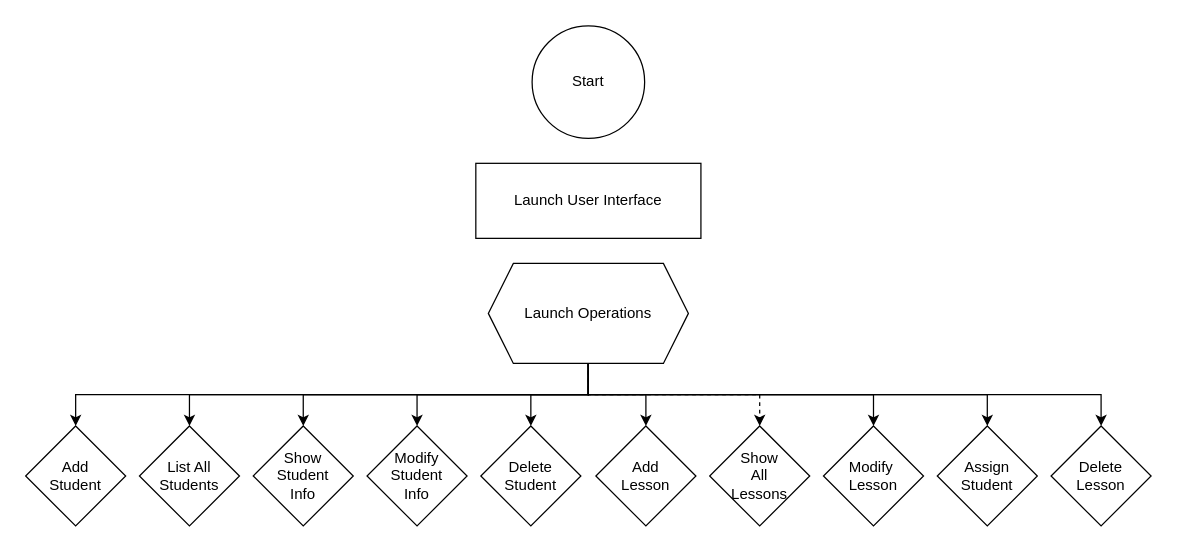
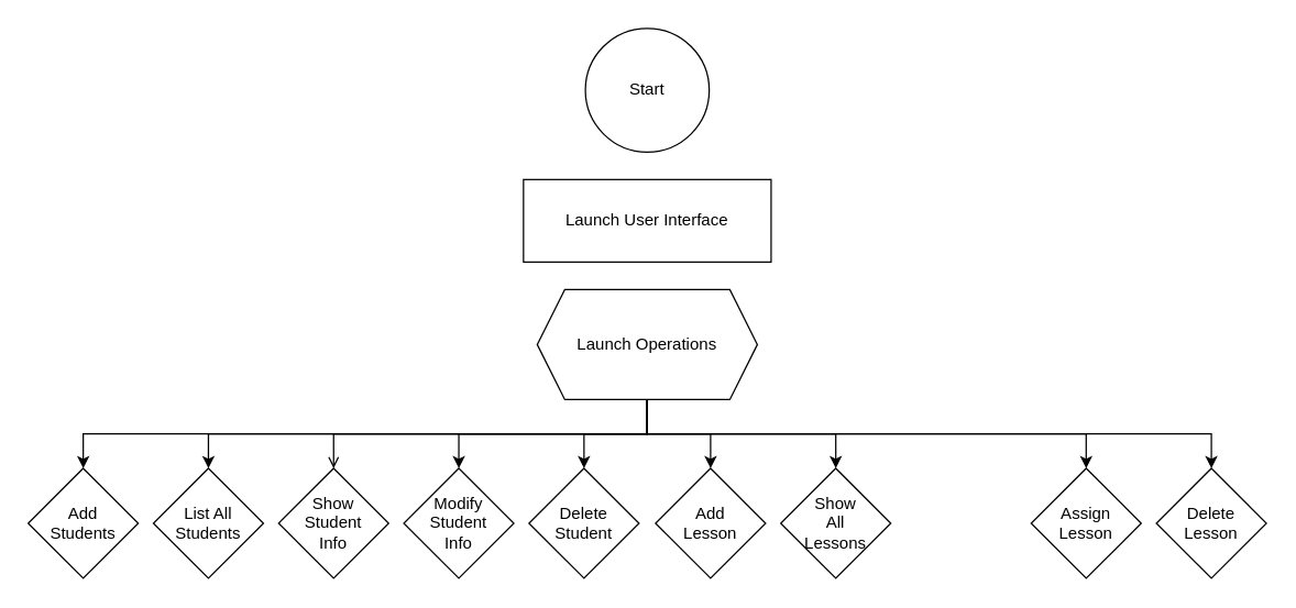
- <mxCell id="10" style="edgeStyle=orthogonalEdgeStyle;rounded=0;orthogonalLoop=1;jettySize=auto;html=1;exitX=0.5;exitY=1;exitDx=0;exitDy=0;entryX=0.5;entryY=0;entryDx=0;entryDy=0;dashed=1;" edge="1" parent="1" source="14" target="20"><mxGeometry relative="1" as="geometry" /></mxCell>
+ <mxCell id="10" style="edgeStyle=orthogonalEdgeStyle;rounded=0;orthogonalLoop=1;jettySize=auto;html=1;exitX=0.5;exitY=1;exitDx=0;exitDy=0;entryX=0.5;entryY=0;entryDx=0;entryDy=0;" edge="1" parent="1" source="14" target="20"><mxGeometry relative="1" as="geometry" /></mxCell>
- <mxCell id="11" style="edgeStyle=orthogonalEdgeStyle;rounded=0;orthogonalLoop=1;jettySize=auto;html=1;exitX=0.5;exitY=1;exitDx=0;exitDy=0;entryX=0.5;entryY=0;entryDx=0;entryDy=0;" edge="1" parent="1" source="14" target="21"><mxGeometry relative="1" as="geometry" /></mxCell>
- <mxCell id="6" style="edgeStyle=orthogonalEdgeStyle;rounded=0;orthogonalLoop=1;jettySize=auto;html=1;exitX=0.5;exitY=1;exitDx=0;exitDy=0;" edge="1" parent="1" source="14" target="16"><mxGeometry relative="1" as="geometry" /></mxCell>
+ <mxCell id="6" style="edgeStyle=orthogonalEdgeStyle;rounded=0;orthogonalLoop=1;jettySize=auto;html=1;exitX=0.5;exitY=1;exitDx=0;exitDy=0;endArrow=open;" edge="1" parent="1" source="14" target="16"><mxGeometry relative="1" as="geometry" /></mxCell>
- <mxCell id="23" value="Add&lt;div&gt;Student&lt;/div&gt;" style="rhombus;whiteSpace=wrap;html=1;" vertex="1" parent="1"><mxGeometry x="20" y="340" width="80" height="80" as="geometry" /></mxCell>
+ <mxCell id="23" value="Add&lt;div&gt;Students&lt;/div&gt;" style="rhombus;whiteSpace=wrap;html=1;" vertex="1" parent="1"><mxGeometry x="20" y="340" width="80" height="80" as="geometry" /></mxCell>
- <mxCell id="21" value="Modify&amp;nbsp;&lt;div&gt;Lesson&lt;/div&gt;" style="rhombus;whiteSpace=wrap;html=1;" vertex="1" parent="1"><mxGeometry x="658" y="340" width="80" height="80" as="geometry" /></mxCell>
- <mxCell id="24" value="Assign&lt;div&gt;Student&lt;/div&gt;" style="rhombus;whiteSpace=wrap;html=1;" vertex="1" parent="1"><mxGeometry x="749" y="340" width="80" height="80" as="geometry" /></mxCell>
+ <mxCell id="24" value="Assign&lt;div&gt;Lesson&lt;/div&gt;" style="rhombus;whiteSpace=wrap;html=1;" vertex="1" parent="1"><mxGeometry x="749" y="340" width="80" height="80" as="geometry" /></mxCell>
